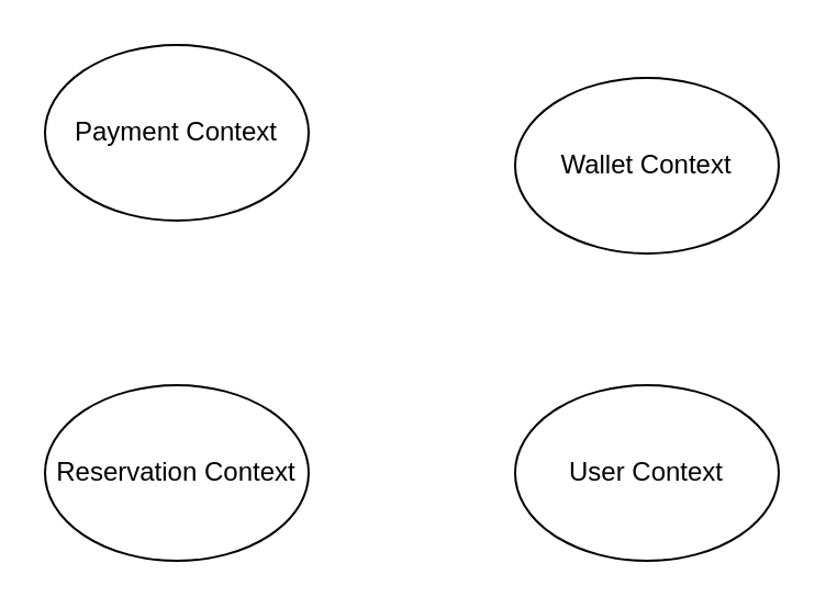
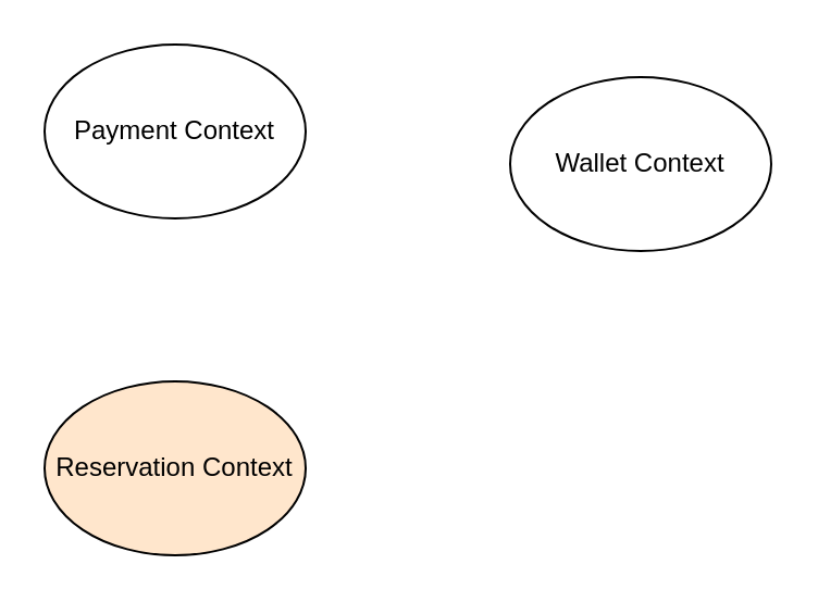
- <mxCell id="4" value="Reservation Context" style="ellipse;whiteSpace=wrap;html=1;" vertex="1" parent="1"><mxGeometry x="20" y="175" width="120" height="80" as="geometry" /></mxCell>
+ <mxCell id="4" value="Reservation Context" style="ellipse;whiteSpace=wrap;html=1;fillColor=#ffe6cc;" vertex="1" parent="1"><mxGeometry x="20" y="175" width="120" height="80" as="geometry" /></mxCell>
- <mxCell id="2" value="User Context" style="ellipse;whiteSpace=wrap;html=1;" vertex="1" parent="1"><mxGeometry x="234" y="175" width="120" height="80" as="geometry" /></mxCell>
